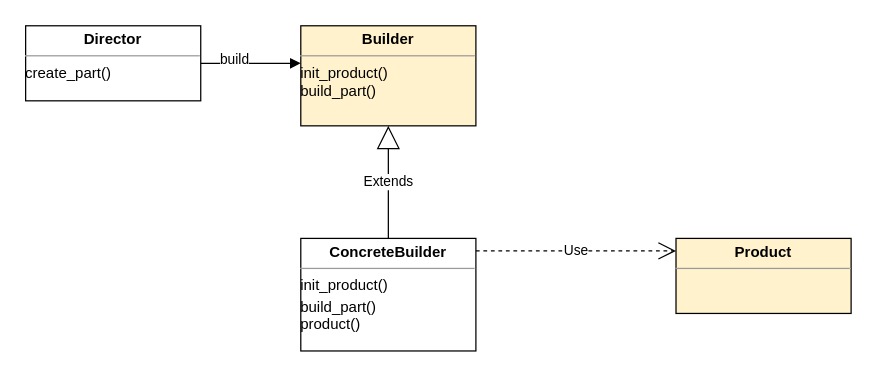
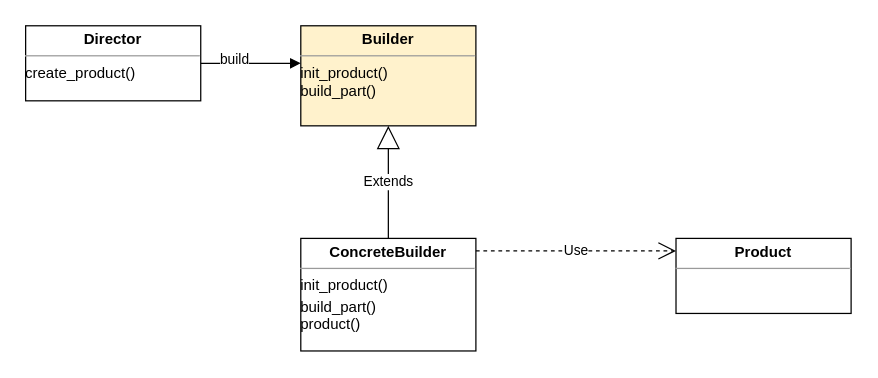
- <mxCell id="2" value="&lt;p style=&quot;margin: 0px ; margin-top: 4px ; text-align: center&quot;&gt;&lt;b&gt;Director&lt;/b&gt;&lt;br&gt;&lt;/p&gt;&lt;hr size=&quot;1&quot;&gt;&lt;div style=&quot;height: 2px&quot;&gt;create_part()&lt;/div&gt;" style="verticalAlign=top;align=left;overflow=fill;fontSize=12;fontFamily=Helvetica;html=1;" vertex="1" parent="1"><mxGeometry x="20" y="20" width="140" height="60" as="geometry" /></mxCell>
+ <mxCell id="2" value="&lt;p style=&quot;margin: 0px ; margin-top: 4px ; text-align: center&quot;&gt;&lt;b&gt;Director&lt;/b&gt;&lt;br&gt;&lt;/p&gt;&lt;hr size=&quot;1&quot;&gt;&lt;div style=&quot;height: 2px&quot;&gt;create_product()&lt;/div&gt;" style="verticalAlign=top;align=left;overflow=fill;fontSize=12;fontFamily=Helvetica;html=1;" vertex="1" parent="1"><mxGeometry x="20" y="20" width="140" height="60" as="geometry" /></mxCell>
- <mxCell id="9" value="&lt;p style=&quot;margin: 0px ; margin-top: 4px ; text-align: center&quot;&gt;&lt;b&gt;Product&lt;/b&gt;&lt;br&gt;&lt;/p&gt;&lt;hr size=&quot;1&quot;&gt;&lt;div style=&quot;height: 2px&quot;&gt;&lt;/div&gt;" style="verticalAlign=top;align=left;overflow=fill;fontSize=12;fontFamily=Helvetica;html=1;fillColor=#fff2cc;" vertex="1" parent="1"><mxGeometry x="540" y="190" width="140" height="60" as="geometry" /></mxCell>
+ <mxCell id="9" value="&lt;p style=&quot;margin: 0px ; margin-top: 4px ; text-align: center&quot;&gt;&lt;b&gt;Product&lt;/b&gt;&lt;br&gt;&lt;/p&gt;&lt;hr size=&quot;1&quot;&gt;&lt;div style=&quot;height: 2px&quot;&gt;&lt;/div&gt;" style="verticalAlign=top;align=left;overflow=fill;fontSize=12;fontFamily=Helvetica;html=1;" vertex="1" parent="1"><mxGeometry x="540" y="190" width="140" height="60" as="geometry" /></mxCell>
